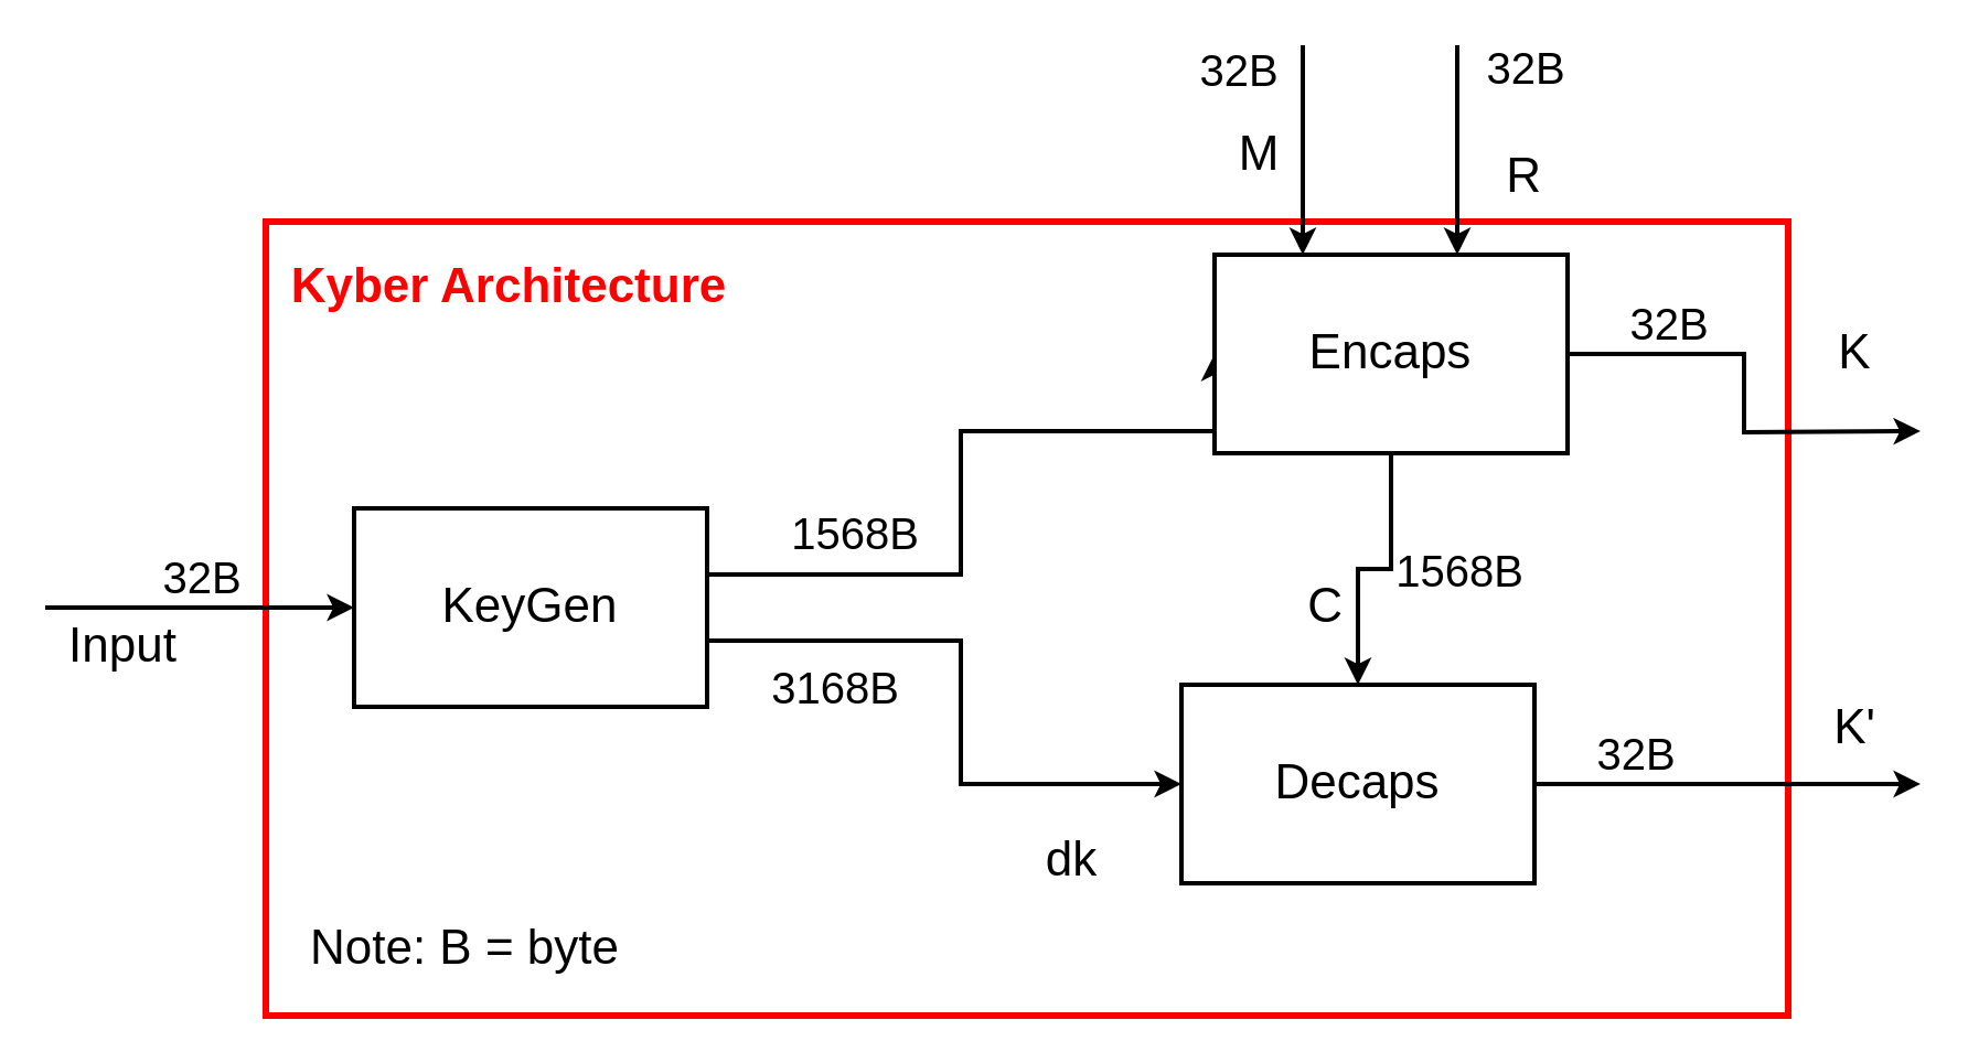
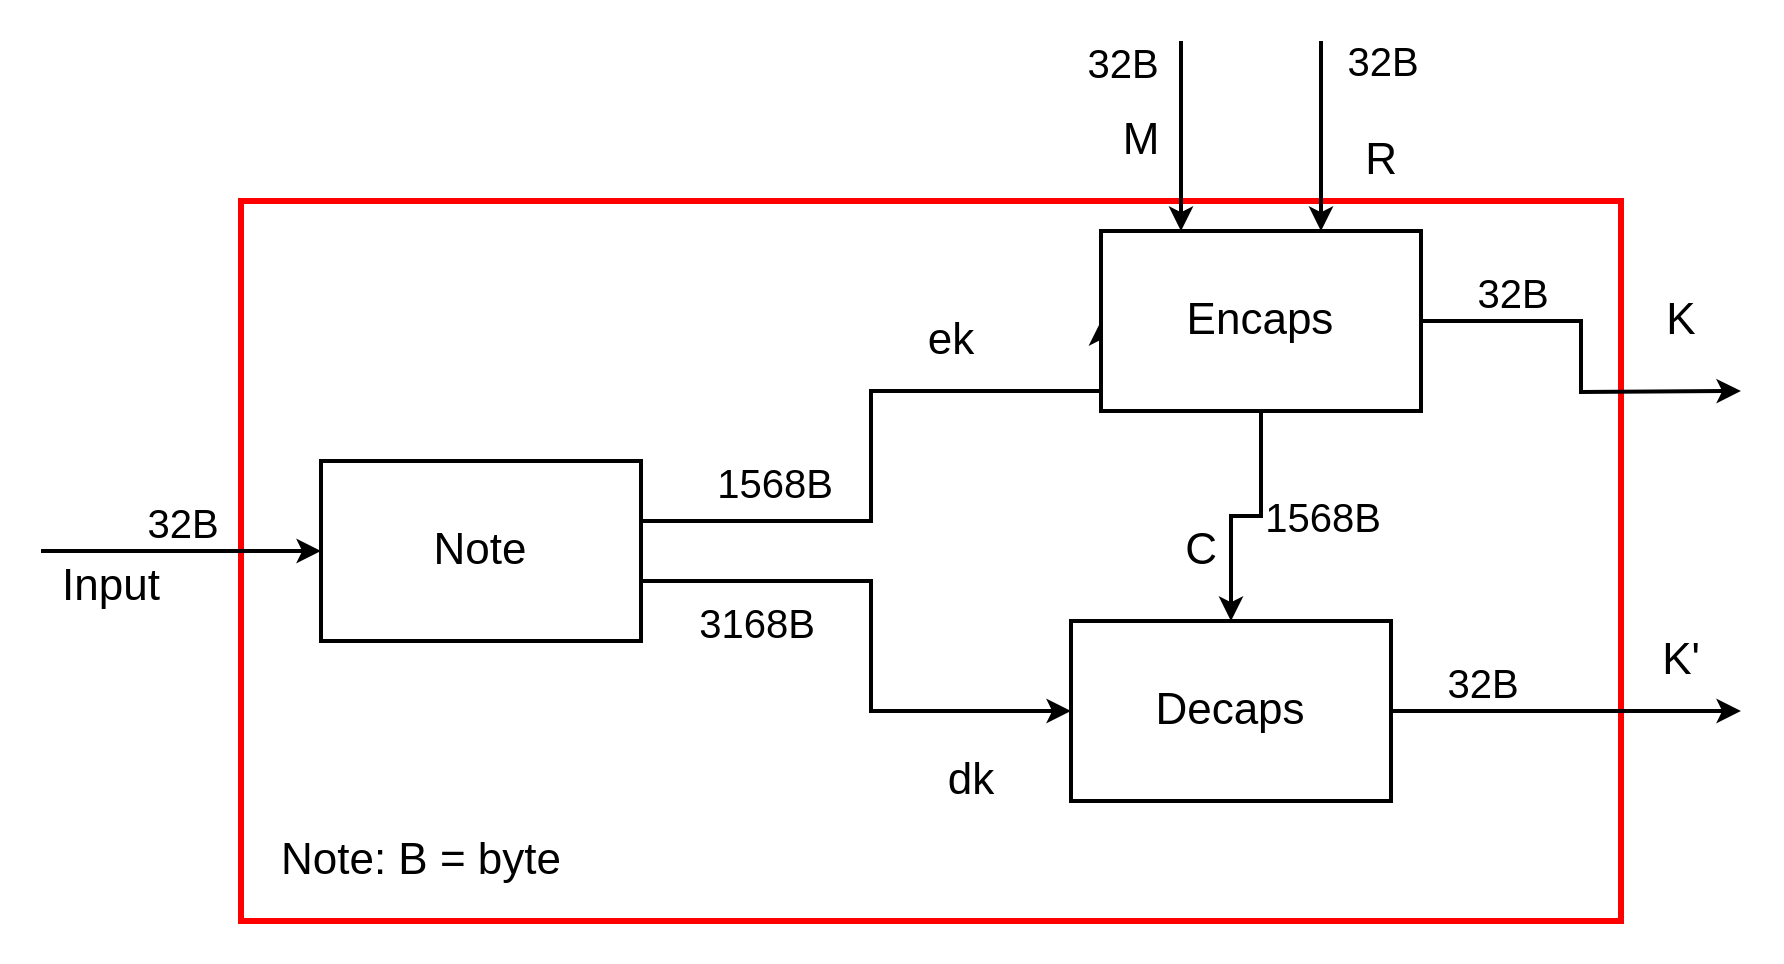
- <mxCell id="29" value="&lt;font color=&quot;#ff0000&quot; style=&quot;font-size: 22px;&quot;&gt;&lt;b&gt;Kyber Architecture&lt;/b&gt;&lt;/font&gt;" style="text;html=1;align=center;verticalAlign=middle;resizable=0;points=[];autosize=1;strokeColor=none;fillColor=none;" vertex="1" parent="1"><mxGeometry x="120" y="110" width="220" height="40" as="geometry" /></mxCell>
+ <mxCell id="23" value="&lt;span style=&quot;font-size: 22px;&quot;&gt;ek&lt;/span&gt;" style="text;html=1;align=center;verticalAlign=middle;resizable=0;points=[];autosize=1;strokeColor=none;fillColor=none;" vertex="1" parent="1"><mxGeometry x="450" y="150" width="50" height="40" as="geometry" /></mxCell>
- <mxCell id="9" value="&lt;font style=&quot;font-size: 22px;&quot;&gt;KeyGen&lt;/font&gt;" style="rounded=0;whiteSpace=wrap;html=1;strokeWidth=2;" vertex="1" parent="1"><mxGeometry y="230" width="160" height="90" as="geometry" x="160" /></mxCell>
+ <mxCell id="9" value="&lt;font style=&quot;font-size: 22px;&quot;&gt;Note&lt;/font&gt;" style="rounded=0;whiteSpace=wrap;html=1;strokeWidth=2;" vertex="1" parent="1"><mxGeometry y="230" width="160" height="90" as="geometry" x="160" /></mxCell>
